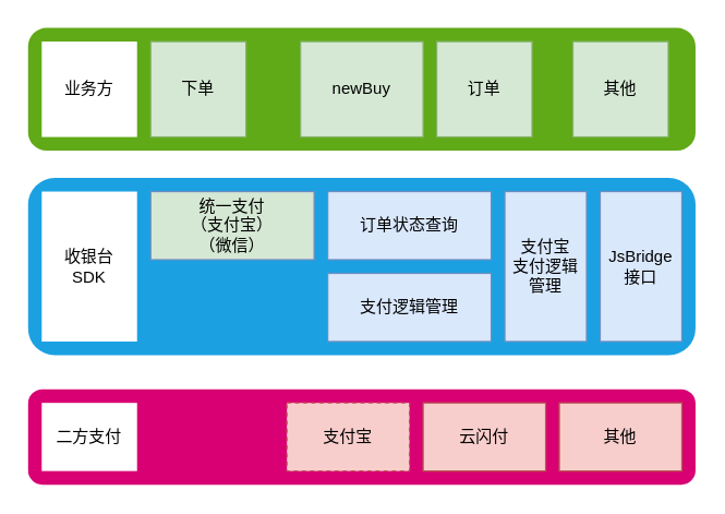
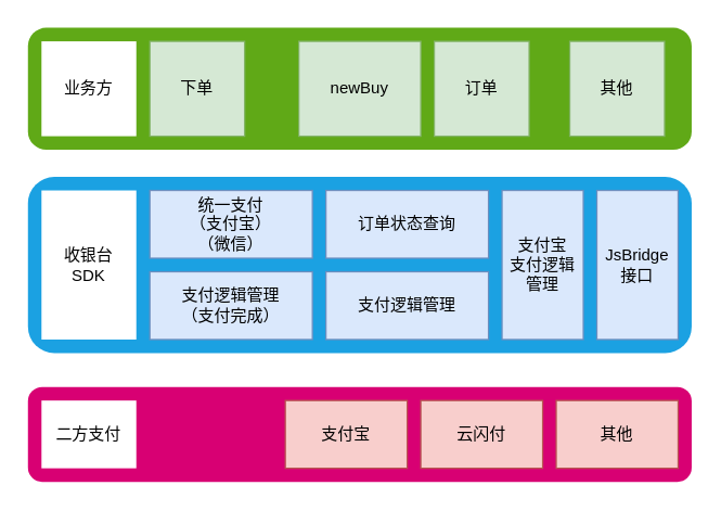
- <mxCell id="5" value="统一支付&lt;div&gt;（支付宝）&lt;/div&gt;&lt;div&gt;（微信）&lt;/div&gt;" style="rounded=0;whiteSpace=wrap;html=1;fillColor=#d5e8d4;strokeColor=#6c8ebf;" vertex="1" parent="1"><mxGeometry x="110" y="140" width="120" height="50" as="geometry" /></mxCell>
+ <mxCell id="5" value="统一支付&lt;div&gt;（支付宝）&lt;/div&gt;&lt;div&gt;（微信）&lt;/div&gt;" style="rounded=0;whiteSpace=wrap;html=1;fillColor=#dae8fc;strokeColor=#6c8ebf;" vertex="1" parent="1"><mxGeometry x="110" y="140" width="120" height="50" as="geometry" /></mxCell>
+ <mxCell id="8" value="支付逻辑管理&lt;div&gt;（支付完成）&lt;/div&gt;" style="rounded=0;whiteSpace=wrap;html=1;fillColor=#dae8fc;strokeColor=#6c8ebf;" vertex="1" parent="1"><mxGeometry x="110" y="200" width="120" height="50" as="geometry" /></mxCell>
- <mxCell id="15" value="支付宝" style="rounded=0;whiteSpace=wrap;html=1;fillColor=#f8cecc;strokeColor=#b85450;dashed=1;" vertex="1" parent="1"><mxGeometry x="210" y="295" width="90" height="50" as="geometry" /></mxCell>
+ <mxCell id="15" value="支付宝" style="rounded=0;whiteSpace=wrap;html=1;fillColor=#f8cecc;strokeColor=#b85450;" vertex="1" parent="1"><mxGeometry x="210" y="295" width="90" height="50" as="geometry" /></mxCell>
